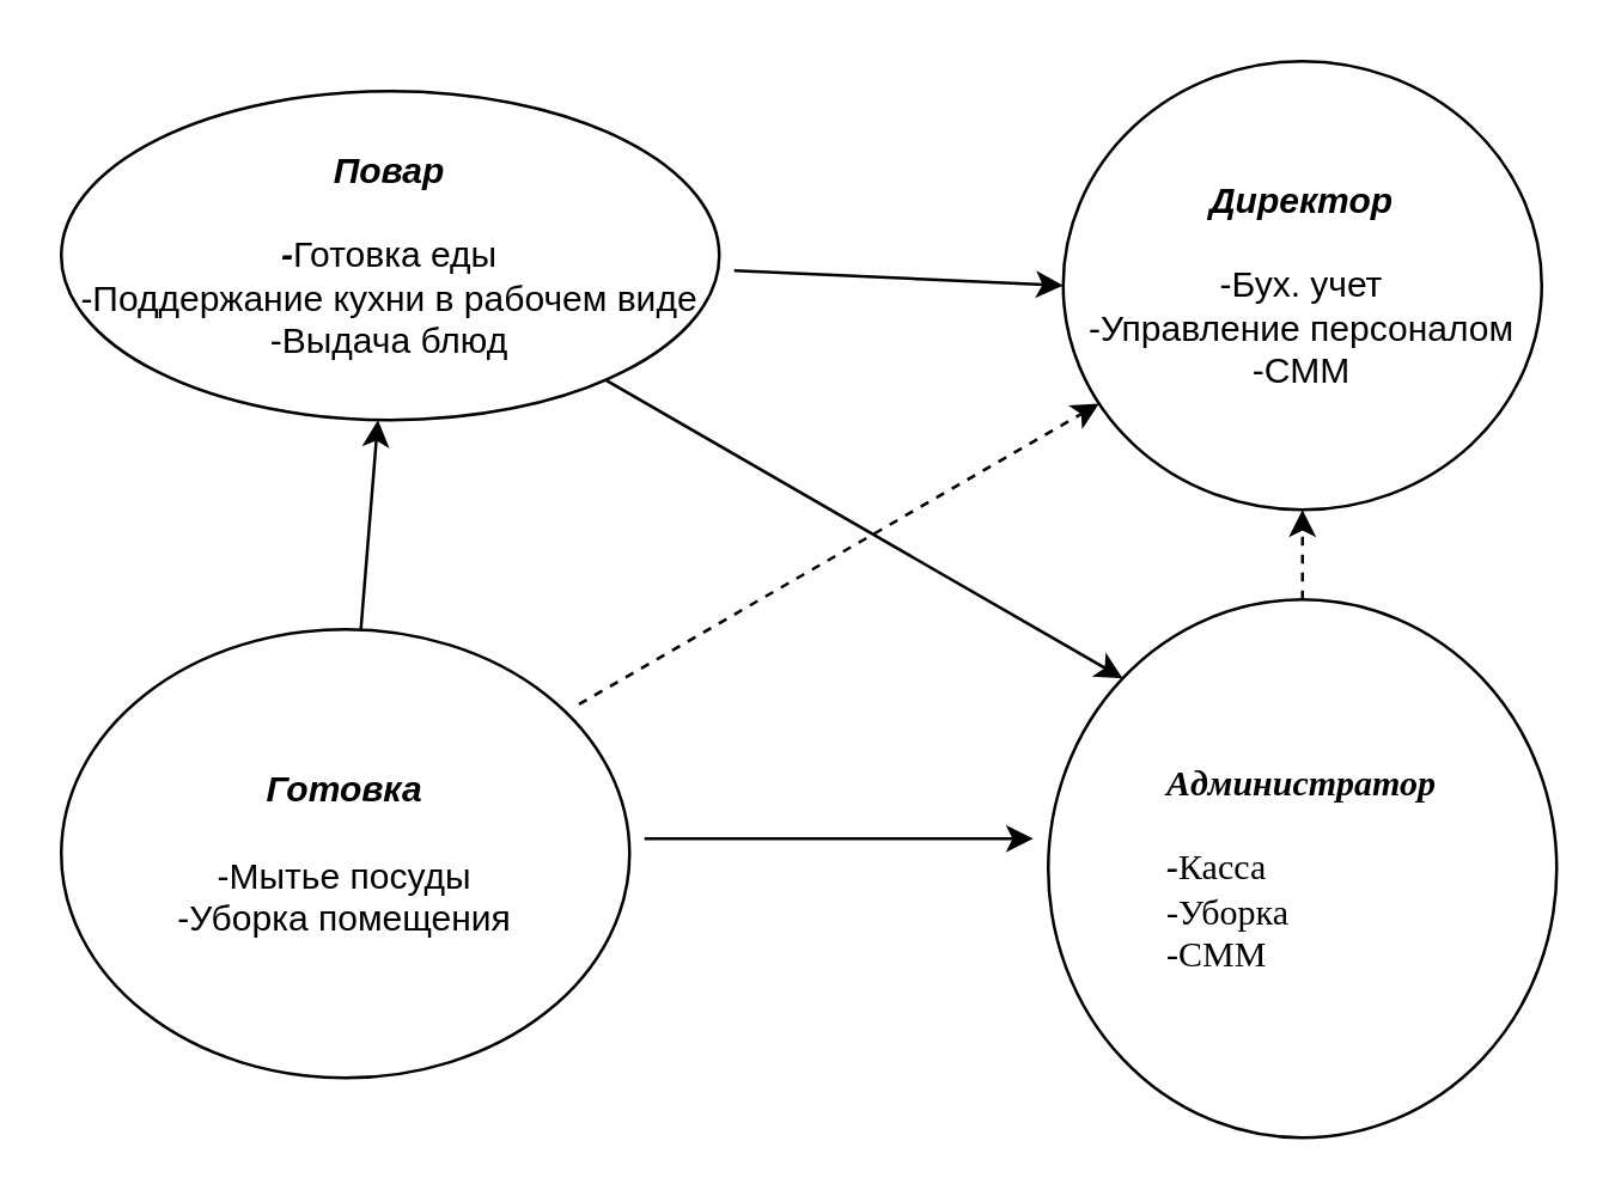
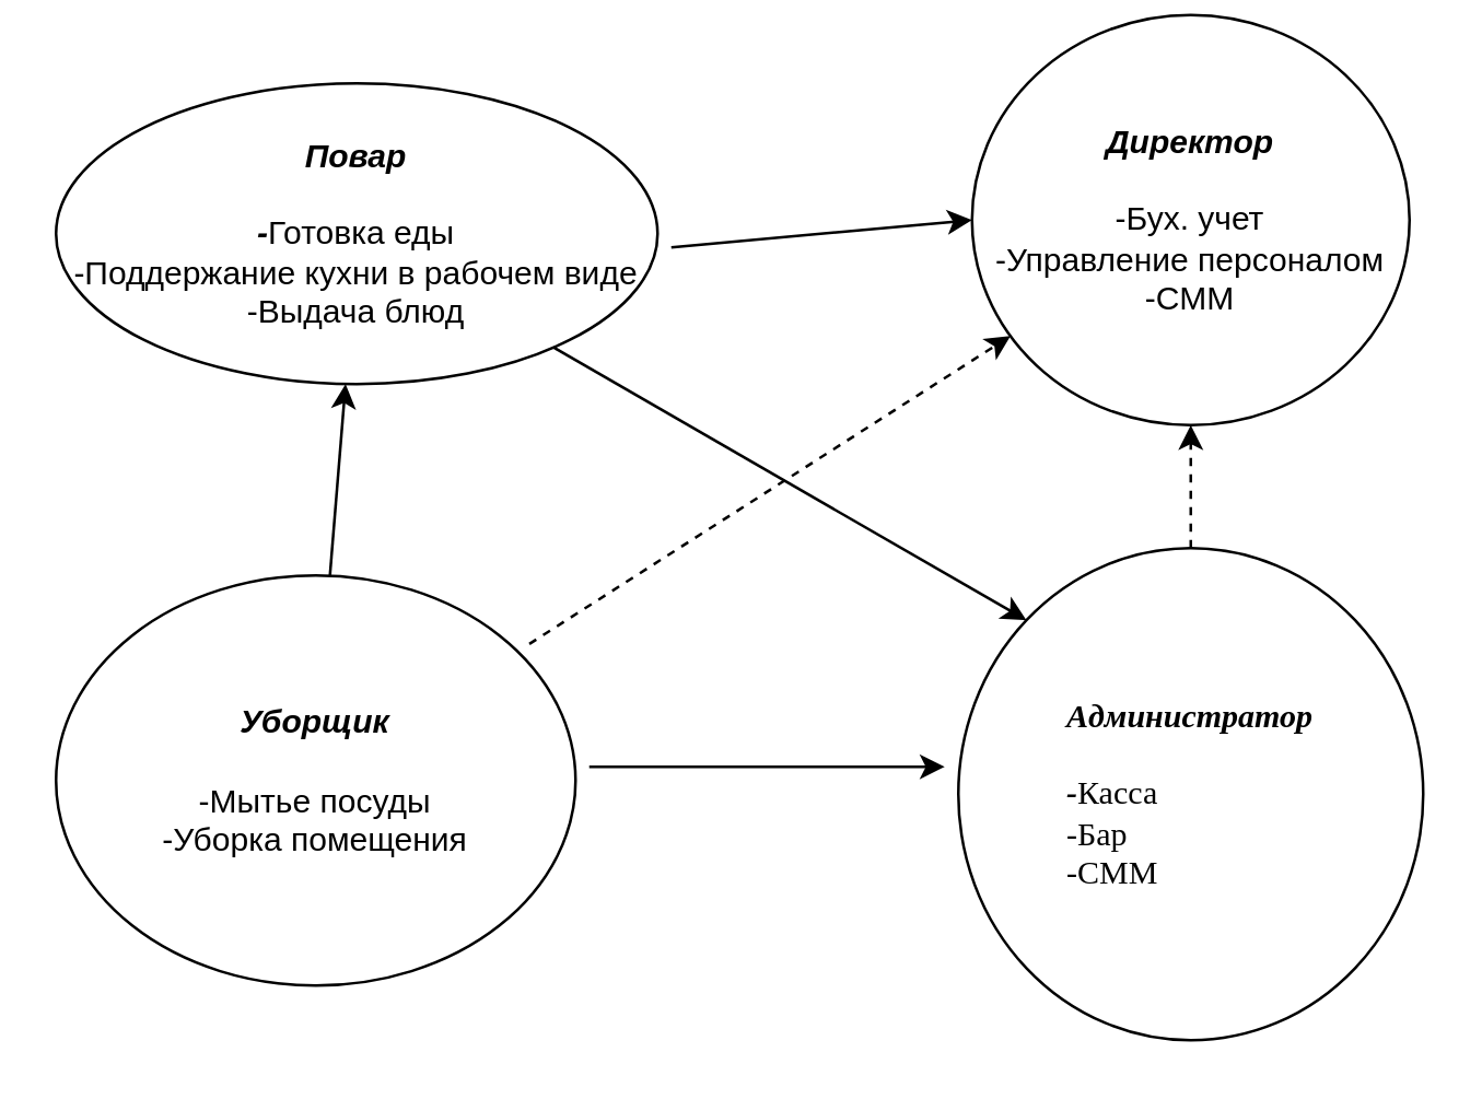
- <mxCell id="3" value="&lt;i&gt;Директор&lt;br&gt;&lt;/i&gt;&lt;br&gt;&lt;span style=&quot;font-weight: normal&quot;&gt;-Бух. учет&lt;br&gt;-Управление персоналом&lt;br&gt;-СММ&lt;/span&gt;" style="ellipse;whiteSpace=wrap;html=1;fontStyle=1" vertex="1" parent="1"><mxGeometry x="355" y="20" width="160" height="150" as="geometry" /></mxCell>
+ <mxCell id="3" value="&lt;i&gt;Директор&lt;br&gt;&lt;/i&gt;&lt;br&gt;&lt;span style=&quot;font-weight: normal&quot;&gt;-Бух. учет&lt;br&gt;-Управление персоналом&lt;br&gt;-СММ&lt;/span&gt;" style="ellipse;whiteSpace=wrap;html=1;fontStyle=1" vertex="1" parent="1"><mxGeometry x="355" y="5" width="160" height="150" as="geometry" /></mxCell>
- <mxCell id="4" value="&lt;i style=&quot;font-weight: bold&quot;&gt;Готовка&lt;/i&gt;&lt;br&gt;&lt;br&gt;-Мытье посуды&lt;br&gt;-Уборка помещения" style="ellipse;whiteSpace=wrap;html=1;" vertex="1" parent="1"><mxGeometry x="20" y="210" width="190" height="150" as="geometry" /></mxCell>
+ <mxCell id="4" value="&lt;i style=&quot;font-weight: bold&quot;&gt;Уборщик&lt;/i&gt;&lt;br&gt;&lt;br&gt;-Мытье посуды&lt;br&gt;-Уборка помещения" style="ellipse;whiteSpace=wrap;html=1;" vertex="1" parent="1"><mxGeometry x="20" y="210" width="190" height="150" as="geometry" /></mxCell>
- <mxCell id="5" value="&lt;i&gt;Администратор&lt;/i&gt;&lt;br&gt;&lt;br&gt;&lt;div style=&quot;text-align: left&quot;&gt;&lt;span&gt;&lt;i&gt;-&lt;/i&gt;&lt;span style=&quot;font-weight: normal&quot;&gt;Касса&lt;/span&gt;&lt;/span&gt;&lt;/div&gt;&lt;div style=&quot;text-align: left&quot;&gt;&lt;span&gt;&lt;span style=&quot;font-weight: normal&quot;&gt;-Уборка&lt;/span&gt;&lt;/span&gt;&lt;/div&gt;&lt;div style=&quot;text-align: left&quot;&gt;&lt;span&gt;&lt;span style=&quot;font-weight: normal&quot;&gt;-СММ&lt;/span&gt;&lt;/span&gt;&lt;/div&gt;" style="ellipse;whiteSpace=wrap;html=1;fontFamily=Times New Roman;fontStyle=1" vertex="1" parent="1"><mxGeometry x="350" y="200" width="170" height="180" as="geometry" /></mxCell>
+ <mxCell id="5" value="&lt;i&gt;Администратор&lt;/i&gt;&lt;br&gt;&lt;br&gt;&lt;div style=&quot;text-align: left&quot;&gt;&lt;span&gt;&lt;i&gt;-&lt;/i&gt;&lt;span style=&quot;font-weight: normal&quot;&gt;Касса&lt;/span&gt;&lt;/span&gt;&lt;/div&gt;&lt;div style=&quot;text-align: left&quot;&gt;&lt;span&gt;&lt;span style=&quot;font-weight: normal&quot;&gt;-Бар&lt;/span&gt;&lt;/span&gt;&lt;/div&gt;&lt;div style=&quot;text-align: left&quot;&gt;&lt;span&gt;&lt;span style=&quot;font-weight: normal&quot;&gt;-СММ&lt;/span&gt;&lt;/span&gt;&lt;/div&gt;" style="ellipse;whiteSpace=wrap;html=1;fontFamily=Times New Roman;fontStyle=1" vertex="1" parent="1"><mxGeometry x="350" y="200" width="170" height="180" as="geometry" /></mxCell>
